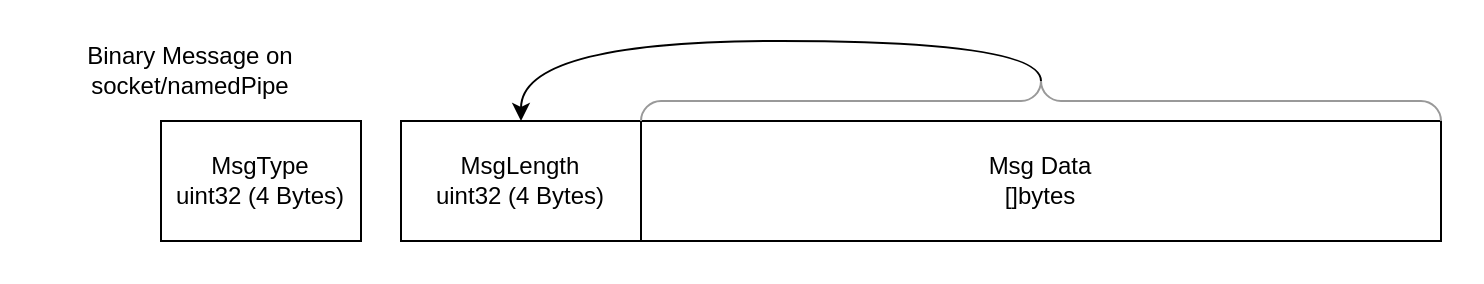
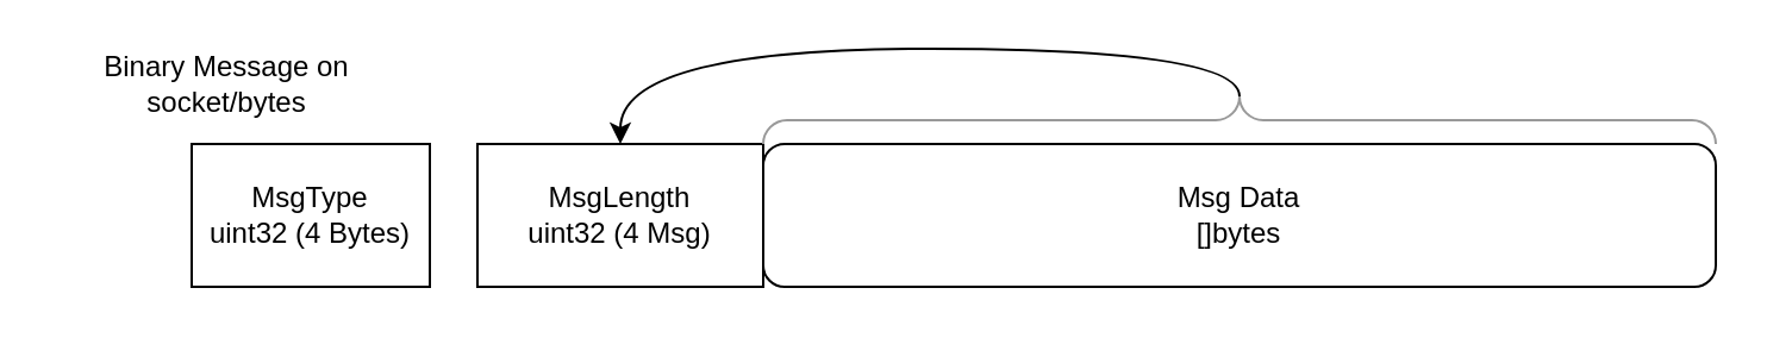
- <mxCell id="2" value="Binary Message on socket/namedPipe" style="text;html=1;align=center;verticalAlign=middle;whiteSpace=wrap;rounded=0;" parent="1" vertex="1"><mxGeometry x="20" y="20" width="150" height="30" as="geometry" /></mxCell>
+ <mxCell id="2" value="Binary Message on socket/bytes" style="text;html=1;align=center;verticalAlign=middle;whiteSpace=wrap;rounded=0;" parent="1" vertex="1"><mxGeometry x="20" y="20" width="150" height="30" as="geometry" /></mxCell>
- <mxCell id="4" value="MsgLength&lt;br&gt;uint32 (4 Bytes)" style="rounded=0;whiteSpace=wrap;html=1;" parent="1" vertex="1"><mxGeometry x="200" y="60" width="120" height="60" as="geometry" /></mxCell>
+ <mxCell id="4" value="MsgLength&lt;br&gt;uint32 (4 Msg)" style="rounded=0;whiteSpace=wrap;html=1;" parent="1" vertex="1"><mxGeometry x="200" y="60" width="120" height="60" as="geometry" /></mxCell>
- <mxCell id="5" value="Msg Data&lt;br&gt;[]bytes" style="rounded=0;whiteSpace=wrap;html=1;" parent="1" vertex="1"><mxGeometry x="320" y="60" width="400" height="60" as="geometry" /></mxCell>
+ <mxCell id="5" value="Msg Data&lt;br&gt;[]bytes" style="whiteSpace=wrap;html=1;rounded=1;" parent="1" vertex="1"><mxGeometry x="320" y="60" width="400" height="60" as="geometry" /></mxCell>
